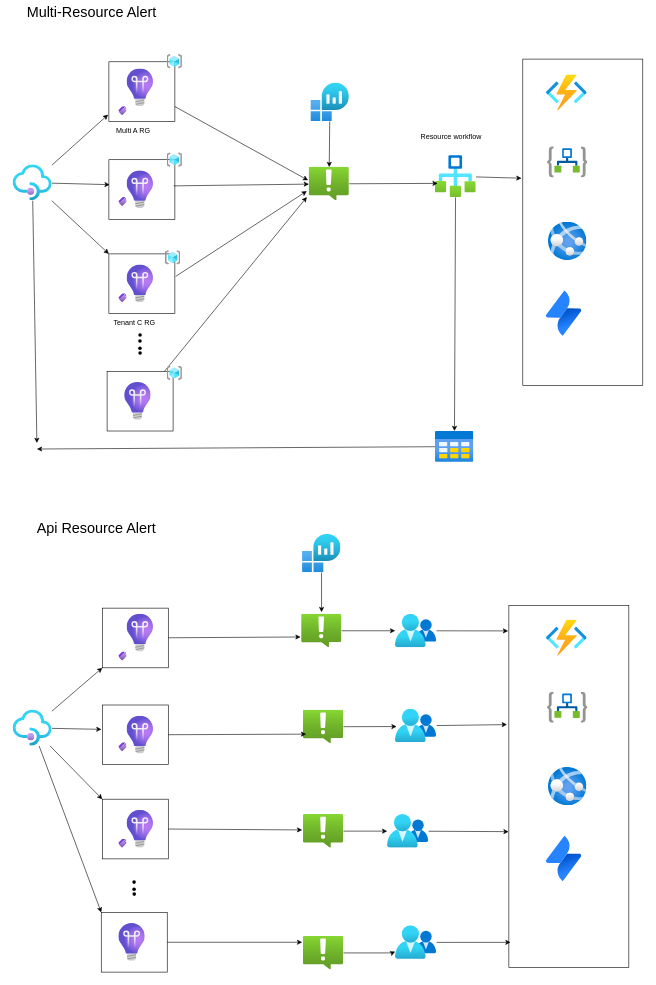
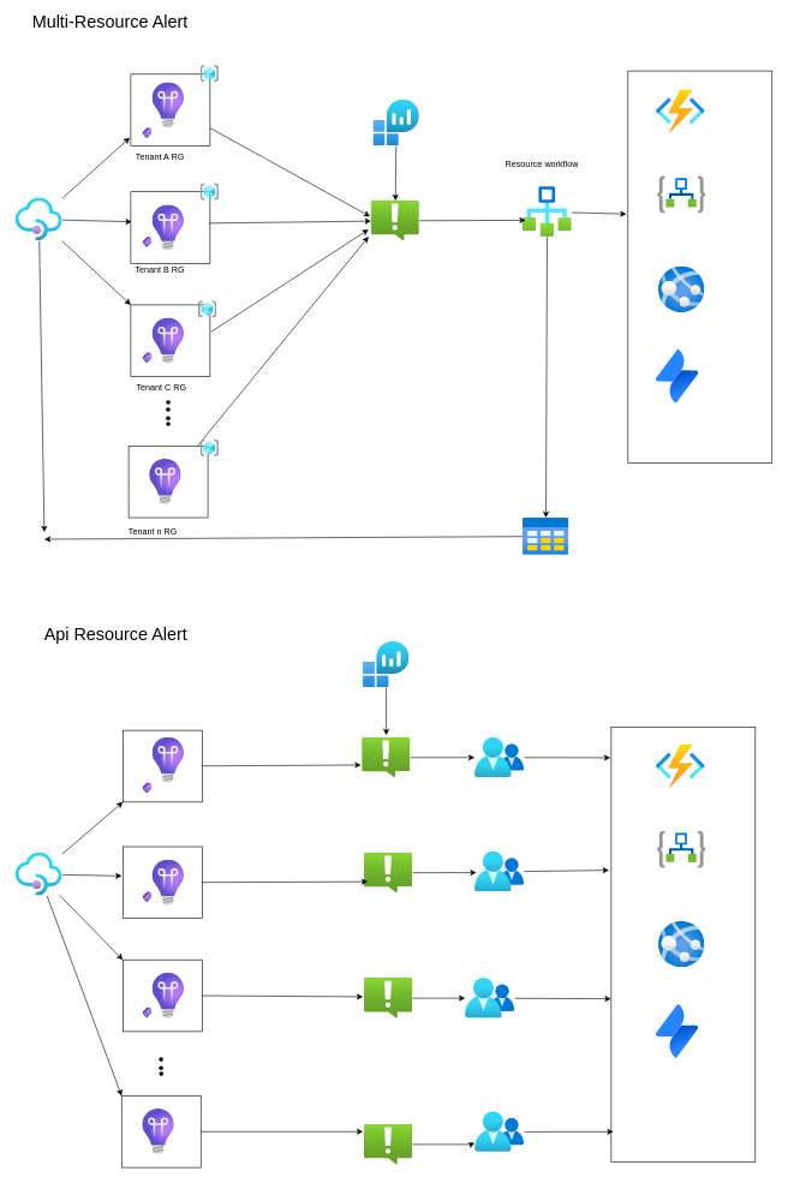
- <mxCell id="96" value="&lt;font style=&quot;font-size: 24px&quot;&gt;Multi-Resource Alert&amp;nbsp;&lt;/font&gt;" style="text;html=1;align=center;verticalAlign=middle;resizable=0;points=[];autosize=1;strokeColor=none;fillColor=none;" vertex="1" parent="1"><mxGeometry x="34.75" y="10" width="240" height="20" as="geometry" /></mxCell>
+ <mxCell id="96" value="&lt;font style=&quot;font-size: 24px&quot;&gt;Multi-Resource Alert&amp;nbsp;&lt;/font&gt;" style="text;html=1;align=center;verticalAlign=middle;resizable=0;points=[];autosize=1;strokeColor=none;fillColor=none;" vertex="1" parent="1"><mxGeometry x="34.75" y="20" width="240" height="20" as="geometry" /></mxCell>
- <mxCell id="61" value="Multi A RG" style="text;html=1;align=center;verticalAlign=middle;resizable=0;points=[];autosize=1;strokeColor=none;fillColor=none;" vertex="1" parent="1"><mxGeometry x="180.75" y="208" width="80" height="20" as="geometry" /></mxCell>
+ <mxCell id="61" value="Tenant A RG" style="text;html=1;align=center;verticalAlign=middle;resizable=0;points=[];autosize=1;strokeColor=none;fillColor=none;" vertex="1" parent="1"><mxGeometry x="180.75" y="208" width="80" height="20" as="geometry" /></mxCell>
+ <mxCell id="60" value="Tenant B RG" style="text;html=1;align=center;verticalAlign=middle;resizable=0;points=[];autosize=1;strokeColor=none;fillColor=none;" vertex="1" parent="1"><mxGeometry x="180.75" y="365.25" width="80" height="20" as="geometry" /></mxCell>
+ <mxCell id="84" value="Tenant n RG" style="text;html=1;align=center;verticalAlign=middle;resizable=0;points=[];autosize=1;strokeColor=none;fillColor=none;" vertex="1" parent="1"><mxGeometry x="170.75" y="728" width="80" height="20" as="geometry" /></mxCell>
